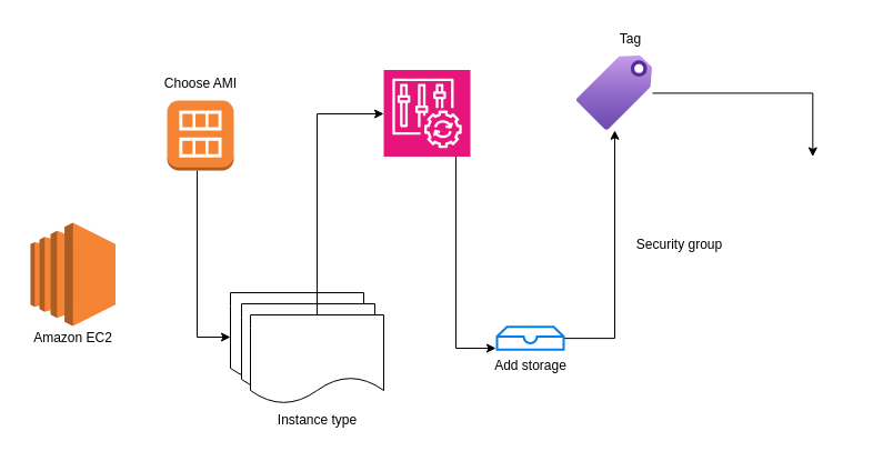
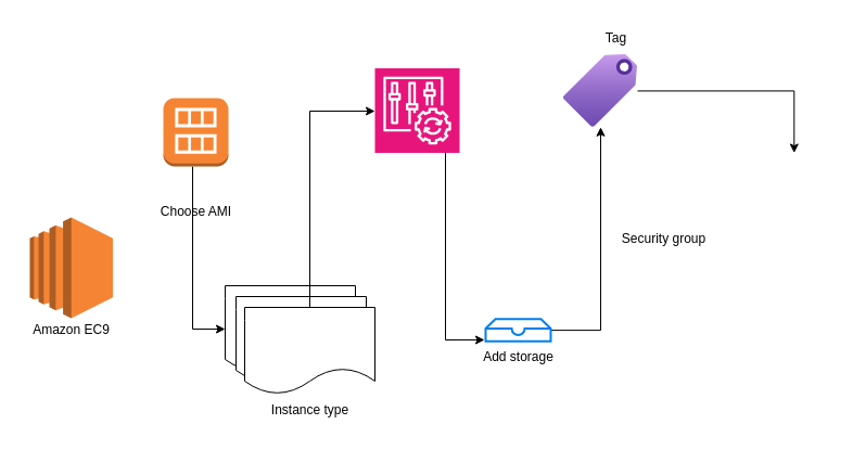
- <mxCell id="15" value="Choose AMI" style="text;html=1;align=center;verticalAlign=middle;resizable=0;points=[];autosize=1;strokeColor=none;fillColor=none;" vertex="1" parent="1"><mxGeometry x="135" y="60" width="90" height="30" as="geometry" /></mxCell>
+ <mxCell id="15" value="Choose AMI" style="text;html=1;align=center;verticalAlign=middle;resizable=0;points=[];autosize=1;strokeColor=none;fillColor=none;" vertex="1" parent="1"><mxGeometry x="135" y="180" width="90" height="30" as="geometry" /></mxCell>
- <mxCell id="21" value="Amazon EC2" style="text;html=1;align=center;verticalAlign=middle;resizable=0;points=[];autosize=1;strokeColor=none;fillColor=none;" vertex="1" parent="1"><mxGeometry x="20.25" y="289" width="90" height="30" as="geometry" /></mxCell>
+ <mxCell id="21" value="Amazon EC9" style="text;html=1;align=center;verticalAlign=middle;resizable=0;points=[];autosize=1;strokeColor=none;fillColor=none;" vertex="1" parent="1"><mxGeometry x="20.25" y="289" width="90" height="30" as="geometry" /></mxCell>
